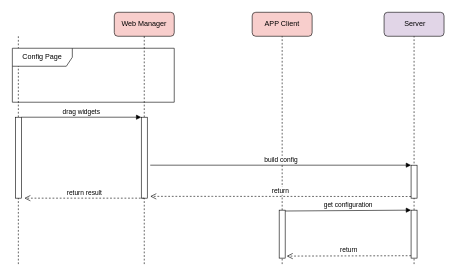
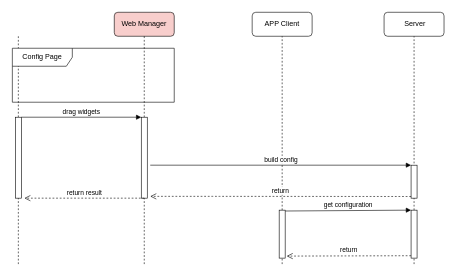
- <mxCell id="13" value="APP Client" style="rounded=1;whiteSpace=wrap;html=1;fillColor=#f8cecc;" vertex="1" parent="1"><mxGeometry x="420" y="20" width="100" height="40" as="geometry" /></mxCell>
+ <mxCell id="13" value="APP Client" style="rounded=1;whiteSpace=wrap;html=1;" vertex="1" parent="1"><mxGeometry x="420" y="20" width="100" height="40" as="geometry" /></mxCell>
- <mxCell id="5" value="&amp;nbsp;Server" style="rounded=1;whiteSpace=wrap;html=1;fillColor=#e1d5e7;" vertex="1" parent="1"><mxGeometry x="640" y="20" width="100" height="40" as="geometry" /></mxCell>
+ <mxCell id="5" value="&amp;nbsp;Server" style="rounded=1;whiteSpace=wrap;html=1;" vertex="1" parent="1"><mxGeometry x="640" y="20" width="100" height="40" as="geometry" /></mxCell>
